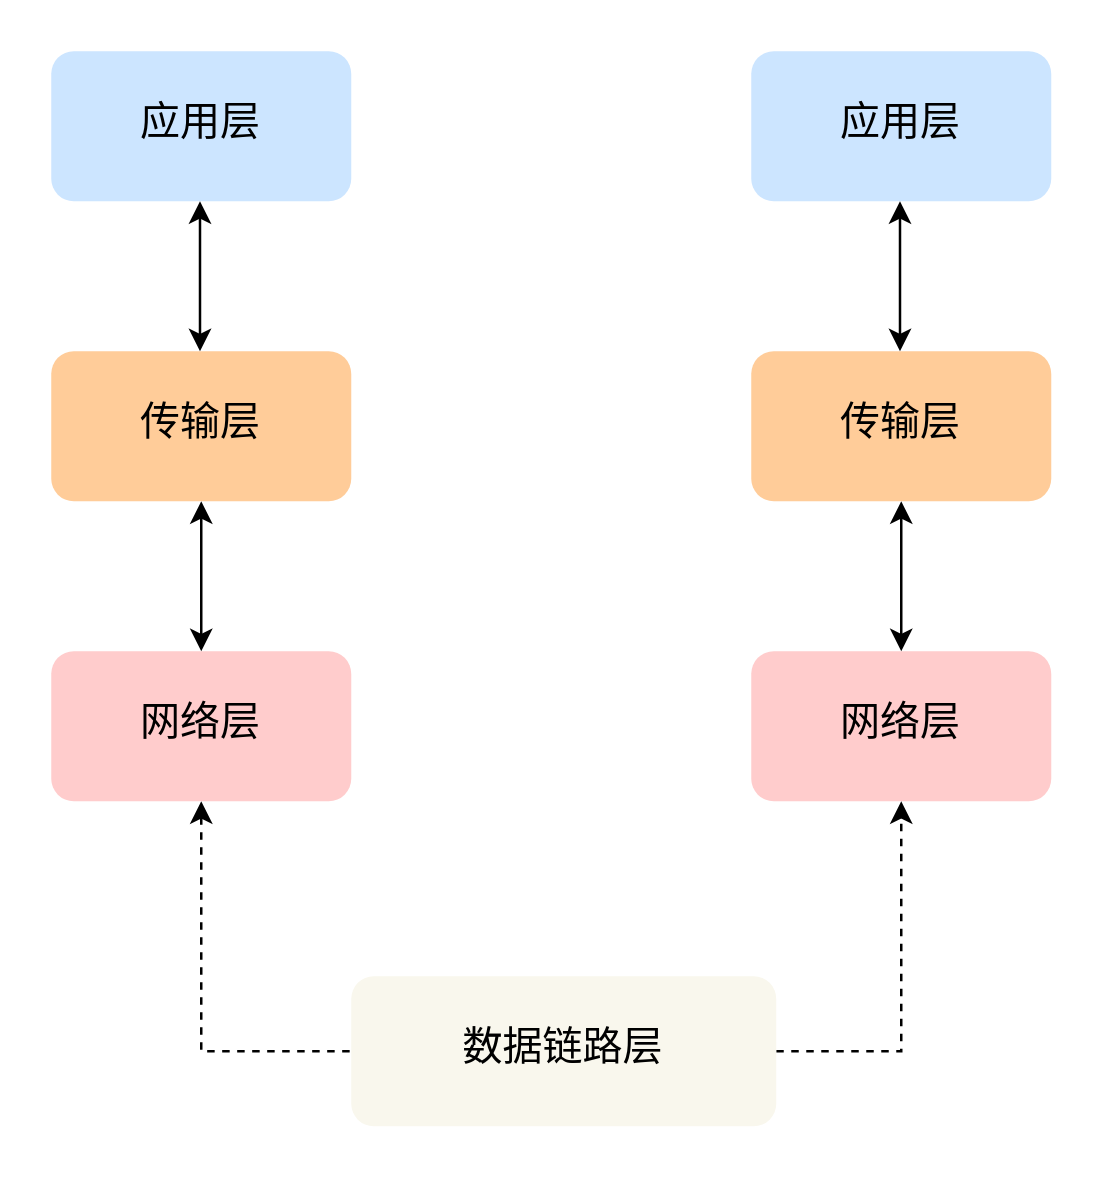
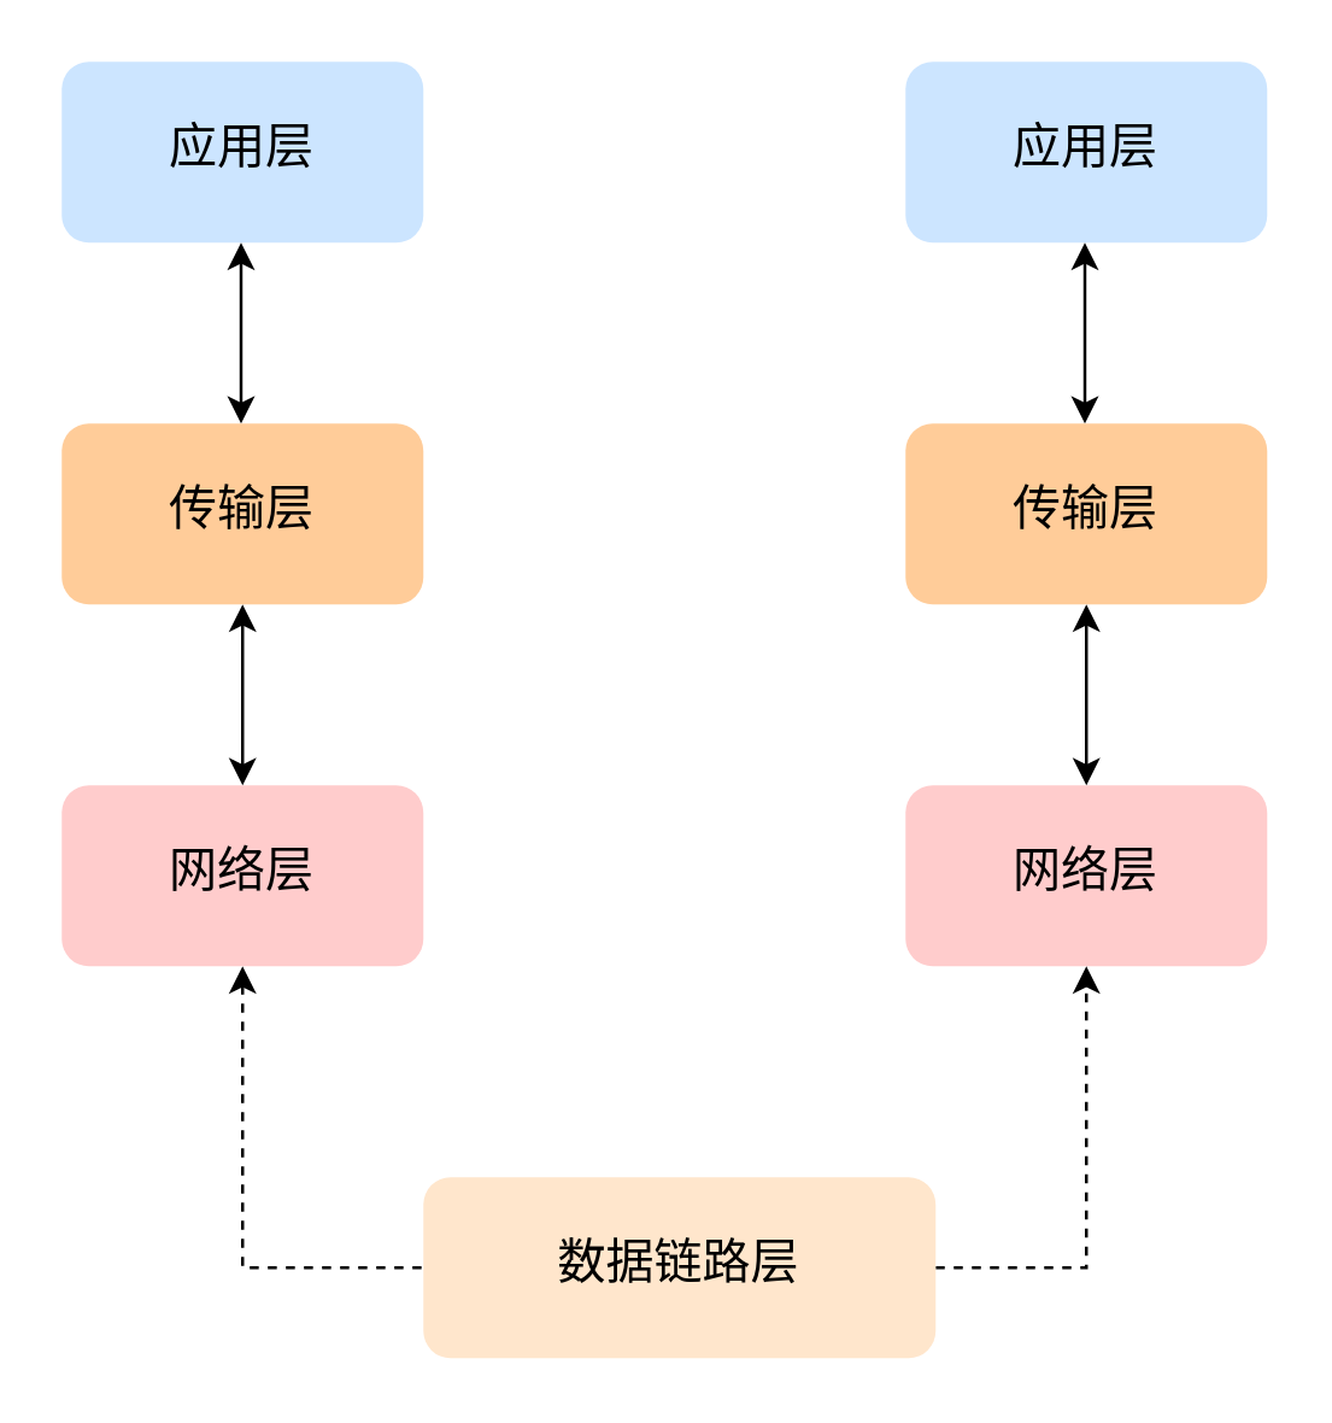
- <mxCell id="6" value="数据链路层" style="rounded=1;whiteSpace=wrap;html=1;fontFamily=Courier New;fontSize=16;fillColor=#f9f7ed;strokeColor=none;" vertex="1" parent="1"><mxGeometry x="140" y="390" width="170" height="60" as="geometry" /></mxCell>
+ <mxCell id="6" value="数据链路层" style="rounded=1;whiteSpace=wrap;html=1;fontFamily=Courier New;fontSize=16;fillColor=#ffe6cc;strokeColor=none;" vertex="1" parent="1"><mxGeometry x="140" y="390" width="170" height="60" as="geometry" /></mxCell>
